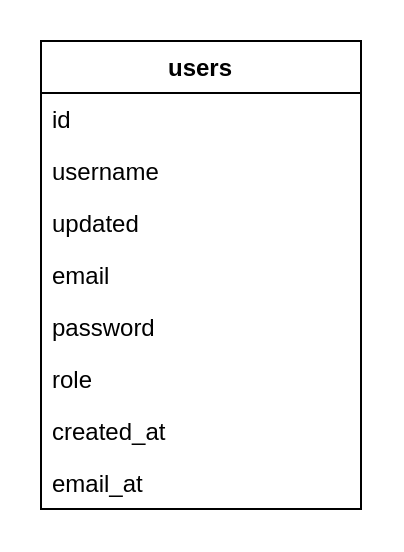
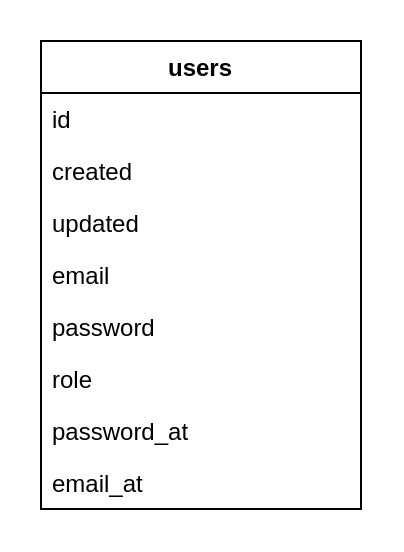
- <mxCell id="4" value="username" style="text;strokeColor=none;fillColor=none;align=left;verticalAlign=top;spacingLeft=4;spacingRight=4;overflow=hidden;rotatable=0;points=[[0,0.5],[1,0.5]];portConstraint=eastwest;" vertex="1" parent="2"><mxGeometry y="52" width="160" height="26" as="geometry" /></mxCell>
+ <mxCell id="4" value="created" style="text;strokeColor=none;fillColor=none;align=left;verticalAlign=top;spacingLeft=4;spacingRight=4;overflow=hidden;rotatable=0;points=[[0,0.5],[1,0.5]];portConstraint=eastwest;" vertex="1" parent="2"><mxGeometry y="52" width="160" height="26" as="geometry" /></mxCell>
- <mxCell id="9" value="created_at" style="text;strokeColor=none;fillColor=none;align=left;verticalAlign=top;spacingLeft=4;spacingRight=4;overflow=hidden;rotatable=0;points=[[0,0.5],[1,0.5]];portConstraint=eastwest;" vertex="1" parent="2"><mxGeometry y="182" width="160" height="26" as="geometry" /></mxCell>
+ <mxCell id="9" value="password_at" style="text;strokeColor=none;fillColor=none;align=left;verticalAlign=top;spacingLeft=4;spacingRight=4;overflow=hidden;rotatable=0;points=[[0,0.5],[1,0.5]];portConstraint=eastwest;" vertex="1" parent="2"><mxGeometry y="182" width="160" height="26" as="geometry" /></mxCell>
